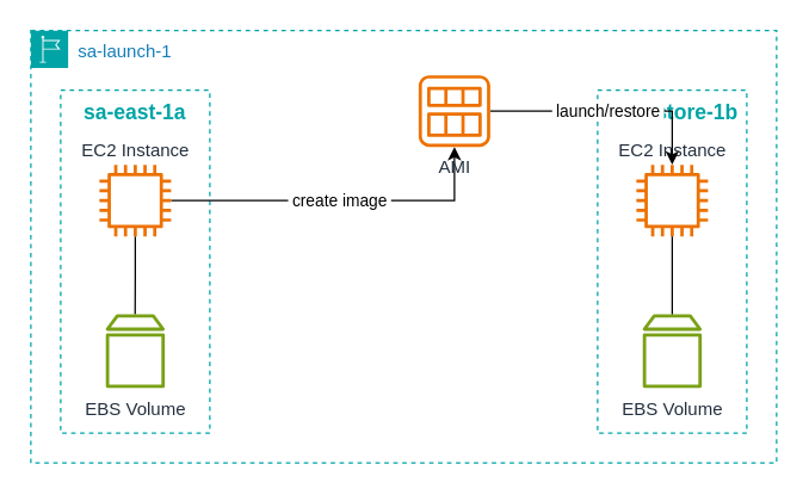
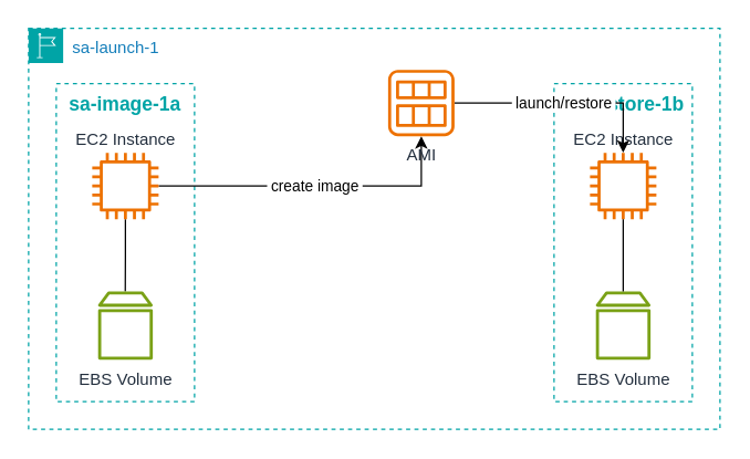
- <mxCell id="3" value="sa-east-1a" style="rounded=0;whiteSpace=wrap;html=1;dashed=1;fillColor=none;strokeColor=#00A4A6;labelPosition=center;verticalLabelPosition=middle;align=center;verticalAlign=top;fontStyle=1;fontColor=#00A4A6;fontSize=14;" vertex="1" parent="2"><mxGeometry x="20" y="40" width="100" height="230" as="geometry" /></mxCell>
+ <mxCell id="3" value="sa-image-1a" style="rounded=0;whiteSpace=wrap;html=1;dashed=1;fillColor=none;strokeColor=#00A4A6;labelPosition=center;verticalLabelPosition=middle;align=center;verticalAlign=top;fontStyle=1;fontColor=#00A4A6;fontSize=14;" vertex="1" parent="2"><mxGeometry x="20" y="40" width="100" height="230" as="geometry" /></mxCell>
